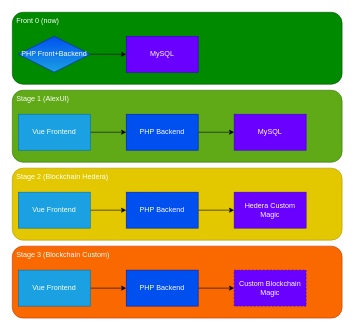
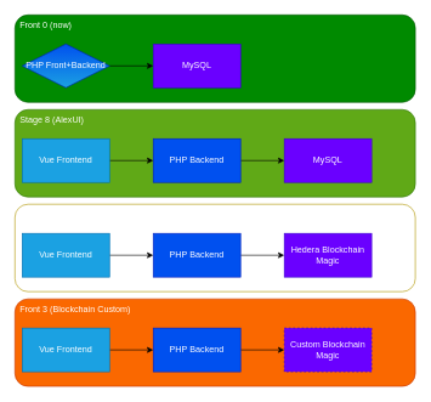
- <mxCell id="3" value="Stage 1 (AlexUI)" style="rounded=1;whiteSpace=wrap;html=1;align=left;verticalAlign=top;fontSize=12;spacingLeft=5;fillColor=#60a917;strokeColor=#2D7600;fontColor=#ffffff;" vertex="1" parent="1"><mxGeometry x="20" y="150" width="550" height="120" as="geometry" /></mxCell>
+ <mxCell id="3" value="Stage 8 (AlexUI)" style="rounded=1;whiteSpace=wrap;html=1;align=left;verticalAlign=top;fontSize=12;spacingLeft=5;fillColor=#60a917;strokeColor=#2D7600;fontColor=#ffffff;" vertex="1" parent="1"><mxGeometry x="20" y="150" width="550" height="120" as="geometry" /></mxCell>
- <mxCell id="4" value="Stage 2 (Blockchain Hedera)" style="rounded=1;whiteSpace=wrap;html=1;align=left;verticalAlign=top;fontSize=12;spacingLeft=5;fillColor=#e3c800;strokeColor=#B09500;fontColor=#ffffff;" vertex="1" parent="1"><mxGeometry x="20" y="280" width="550" height="120" as="geometry" /></mxCell>
+ <mxCell id="4" value="Stage 2 (Blockchain Hedera)" style="rounded=1;whiteSpace=wrap;html=1;align=left;verticalAlign=top;fontSize=12;spacingLeft=5;fillColor=#ffffff;strokeColor=#B09500;fontColor=#ffffff;" vertex="1" parent="1"><mxGeometry x="20" y="280" width="550" height="120" as="geometry" /></mxCell>
- <mxCell id="16" value="Hedera Custom Magic" style="rounded=0;whiteSpace=wrap;html=1;fontSize=12;align=center;fillColor=#6a00ff;strokeColor=#3700CC;fontColor=#ffffff;" vertex="1" parent="1"><mxGeometry x="390" y="320" width="120" height="60" as="geometry" /></mxCell>
+ <mxCell id="16" value="Hedera Blockchain Magic" style="rounded=0;whiteSpace=wrap;html=1;fontSize=12;align=center;fillColor=#6a00ff;strokeColor=#3700CC;fontColor=#ffffff;" vertex="1" parent="1"><mxGeometry x="390" y="320" width="120" height="60" as="geometry" /></mxCell>
- <mxCell id="5" value="Stage 3 (Blockchain Custom)" style="rounded=1;whiteSpace=wrap;html=1;align=left;verticalAlign=top;fontSize=12;spacingLeft=5;fillColor=#fa6800;strokeColor=#C73500;fontColor=#ffffff;" vertex="1" parent="1"><mxGeometry x="20" y="410" width="550" height="120" as="geometry" /></mxCell>
+ <mxCell id="5" value="Front 3 (Blockchain Custom)" style="rounded=1;whiteSpace=wrap;html=1;align=left;verticalAlign=top;fontSize=12;spacingLeft=5;fillColor=#fa6800;strokeColor=#C73500;fontColor=#ffffff;" vertex="1" parent="1"><mxGeometry x="20" y="410" width="550" height="120" as="geometry" /></mxCell>
